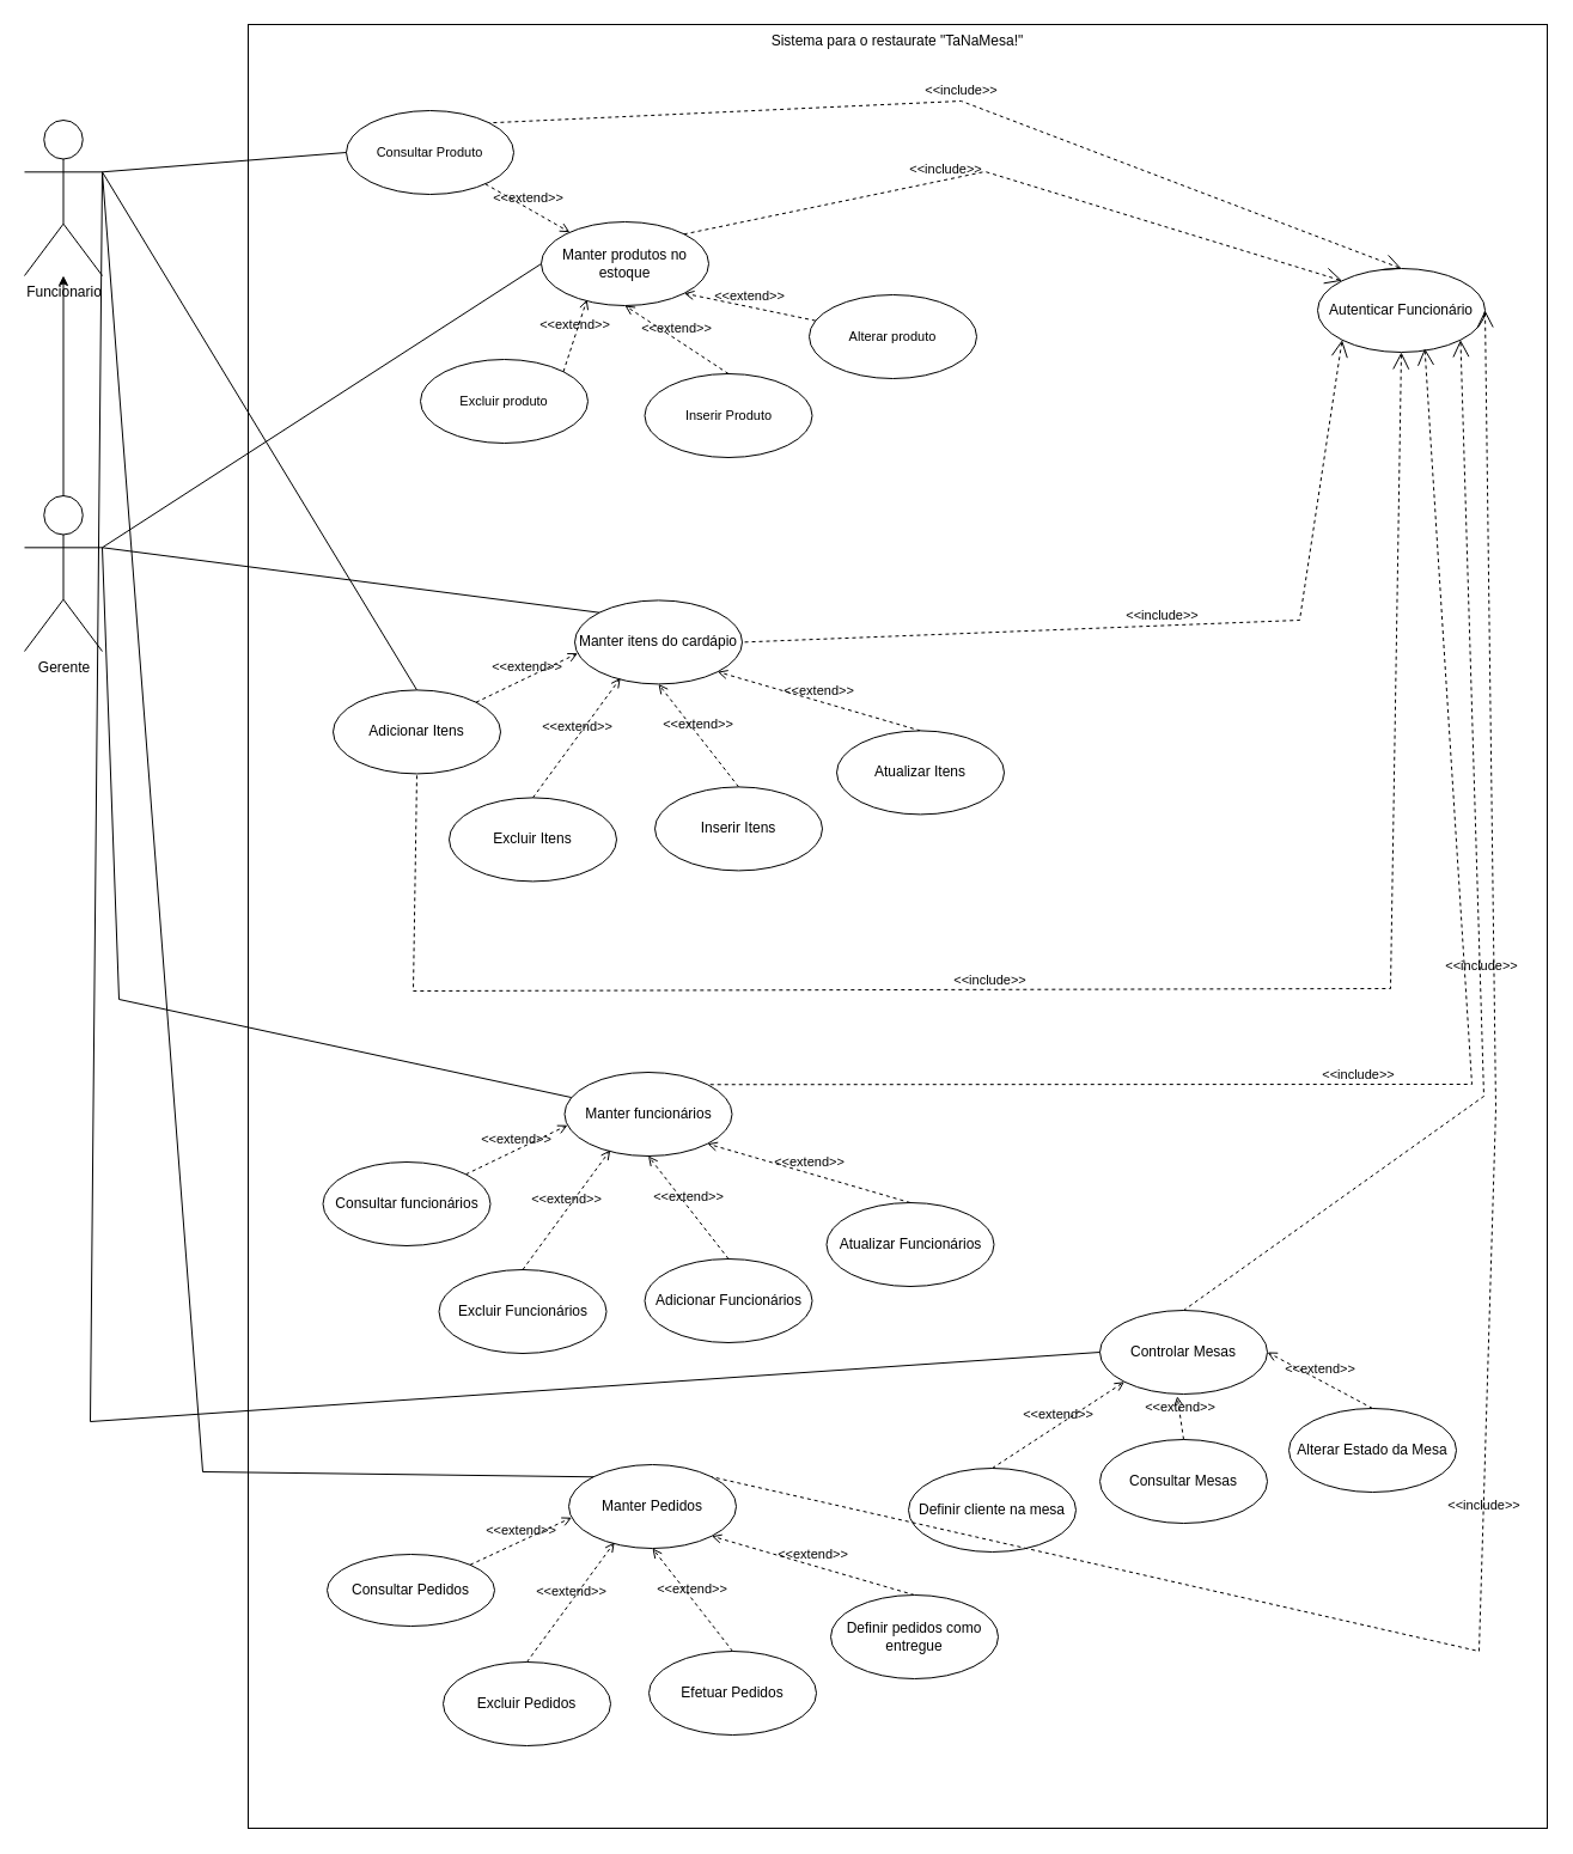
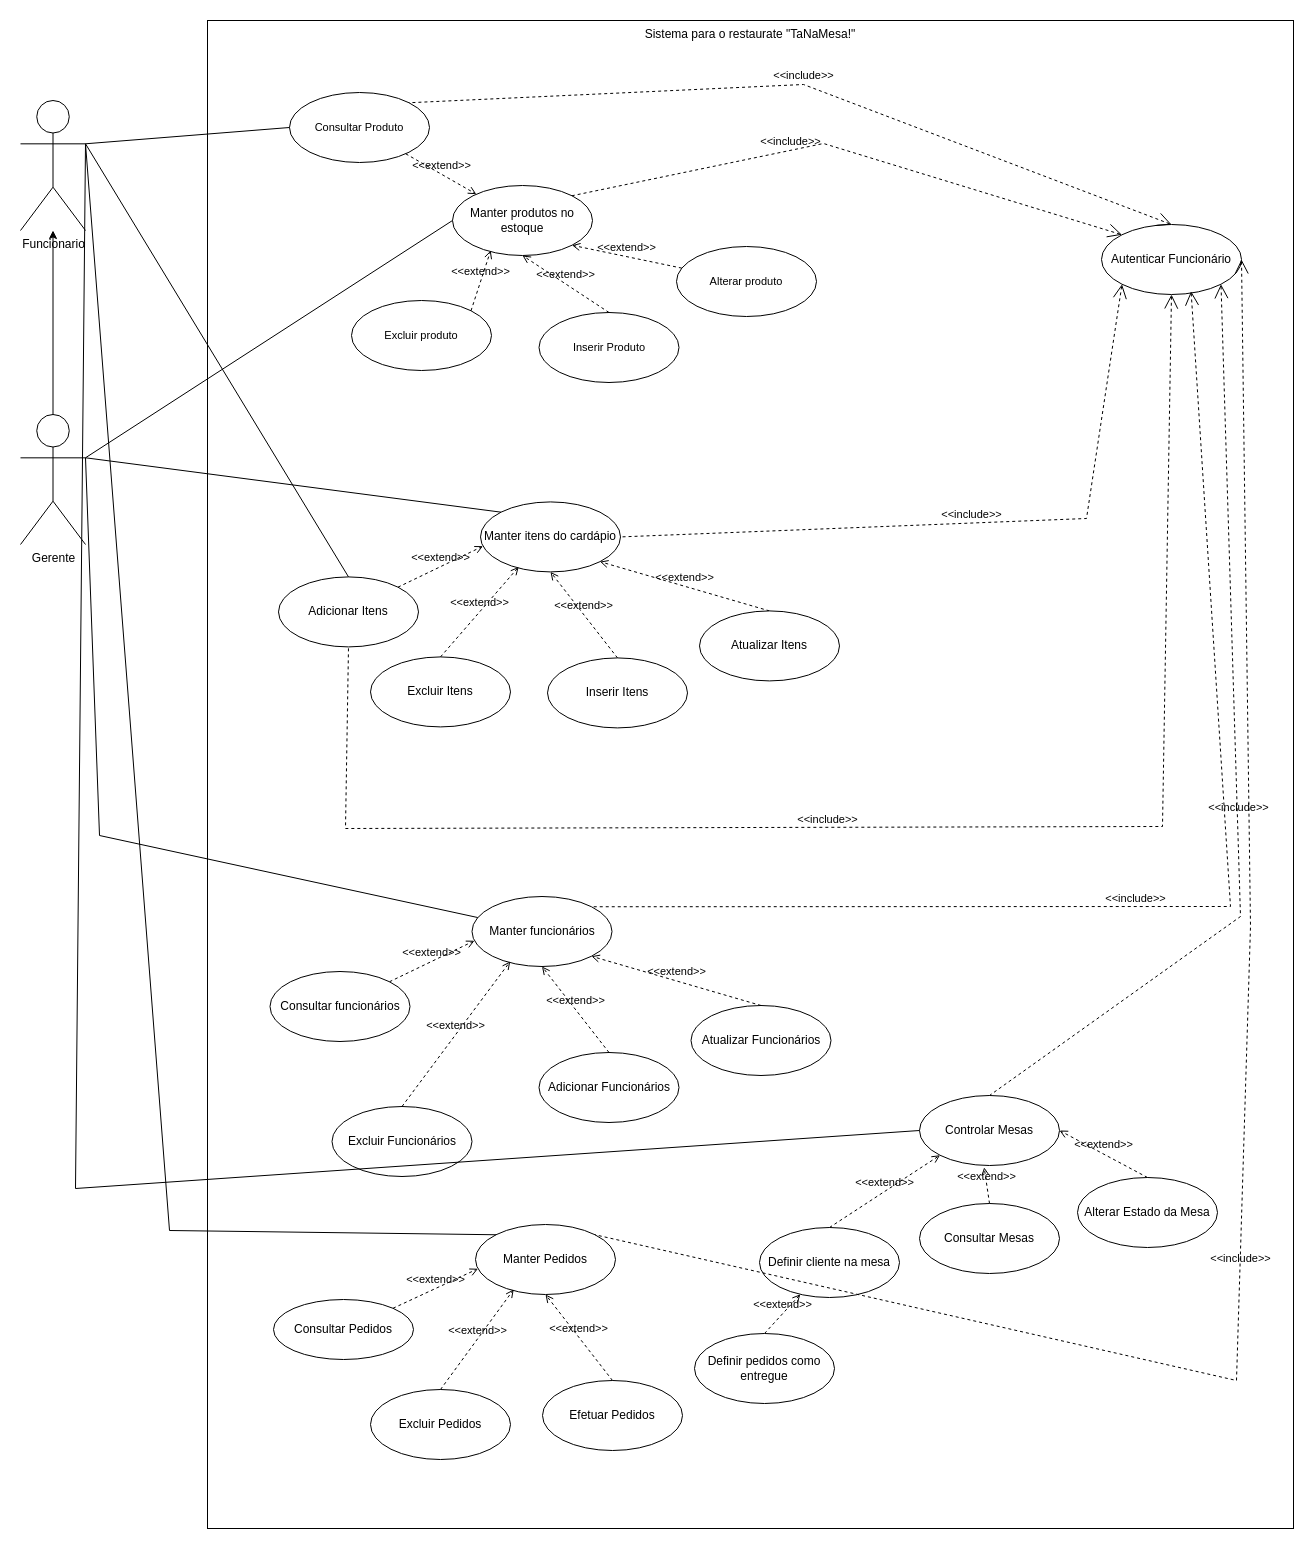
- <mxCell id="18" value="Excluir Itens" style="ellipse;whiteSpace=wrap;html=1;" parent="1" vertex="1"><mxGeometry x="375" y="666.42" width="140" height="70" as="geometry" /></mxCell>
+ <mxCell id="18" value="Excluir Itens" style="ellipse;whiteSpace=wrap;html=1;" parent="1" vertex="1"><mxGeometry x="370" y="656.42" width="140" height="70" as="geometry" /></mxCell>
- <mxCell id="36" value="Excluir Funcionários" style="ellipse;whiteSpace=wrap;html=1;" parent="1" vertex="1"><mxGeometry x="366.5" y="1061" width="140" height="70" as="geometry" /></mxCell>
+ <mxCell id="36" value="Excluir Funcionários" style="ellipse;whiteSpace=wrap;html=1;" parent="1" vertex="1"><mxGeometry x="331.5" y="1106" width="140" height="70" as="geometry" /></mxCell>
- <mxCell id="51" value="&amp;lt;&amp;lt;extend&amp;gt;&amp;gt;" style="html=1;verticalAlign=bottom;labelBackgroundColor=none;endArrow=open;endFill=0;dashed=1;rounded=0;exitX=0.5;exitY=0;exitDx=0;exitDy=0;entryX=1;entryY=1;entryDx=0;entryDy=0;" edge="1" parent="1" source="52" target="44"><mxGeometry width="160" relative="1" as="geometry"><mxPoint x="738" y="1323" as="sourcePoint" /><mxPoint x="547" y="1423" as="targetPoint" /></mxGeometry></mxCell>
+ <mxCell id="51" value="&amp;lt;&amp;lt;extend&amp;gt;&amp;gt;" style="html=1;verticalAlign=bottom;labelBackgroundColor=none;endArrow=open;endFill=0;dashed=1;rounded=0;exitX=0.5;exitY=0;exitDx=0;exitDy=0;" edge="1" parent="1" source="52" target="60"><mxGeometry width="160" relative="1" as="geometry"><mxPoint x="738" y="1323" as="sourcePoint" /><mxPoint x="547" y="1423" as="targetPoint" /></mxGeometry></mxCell>
